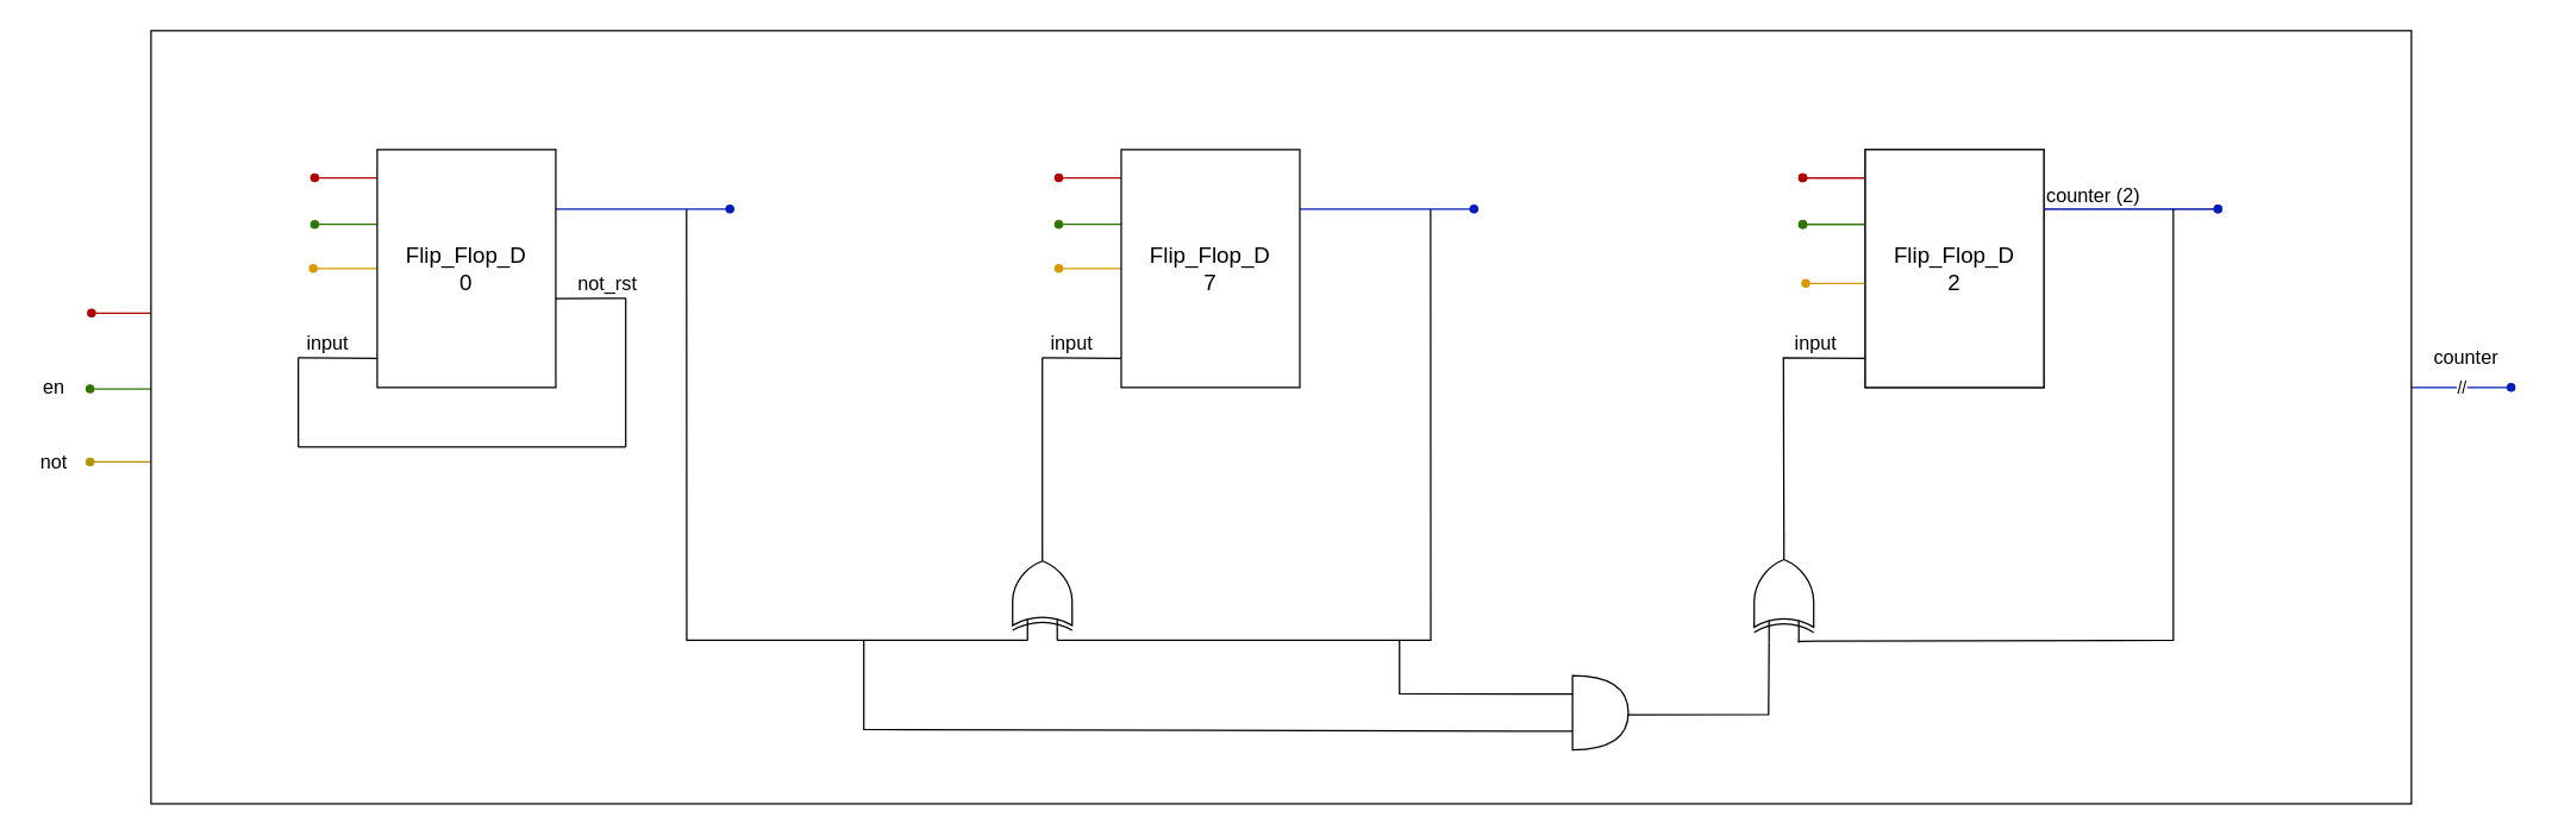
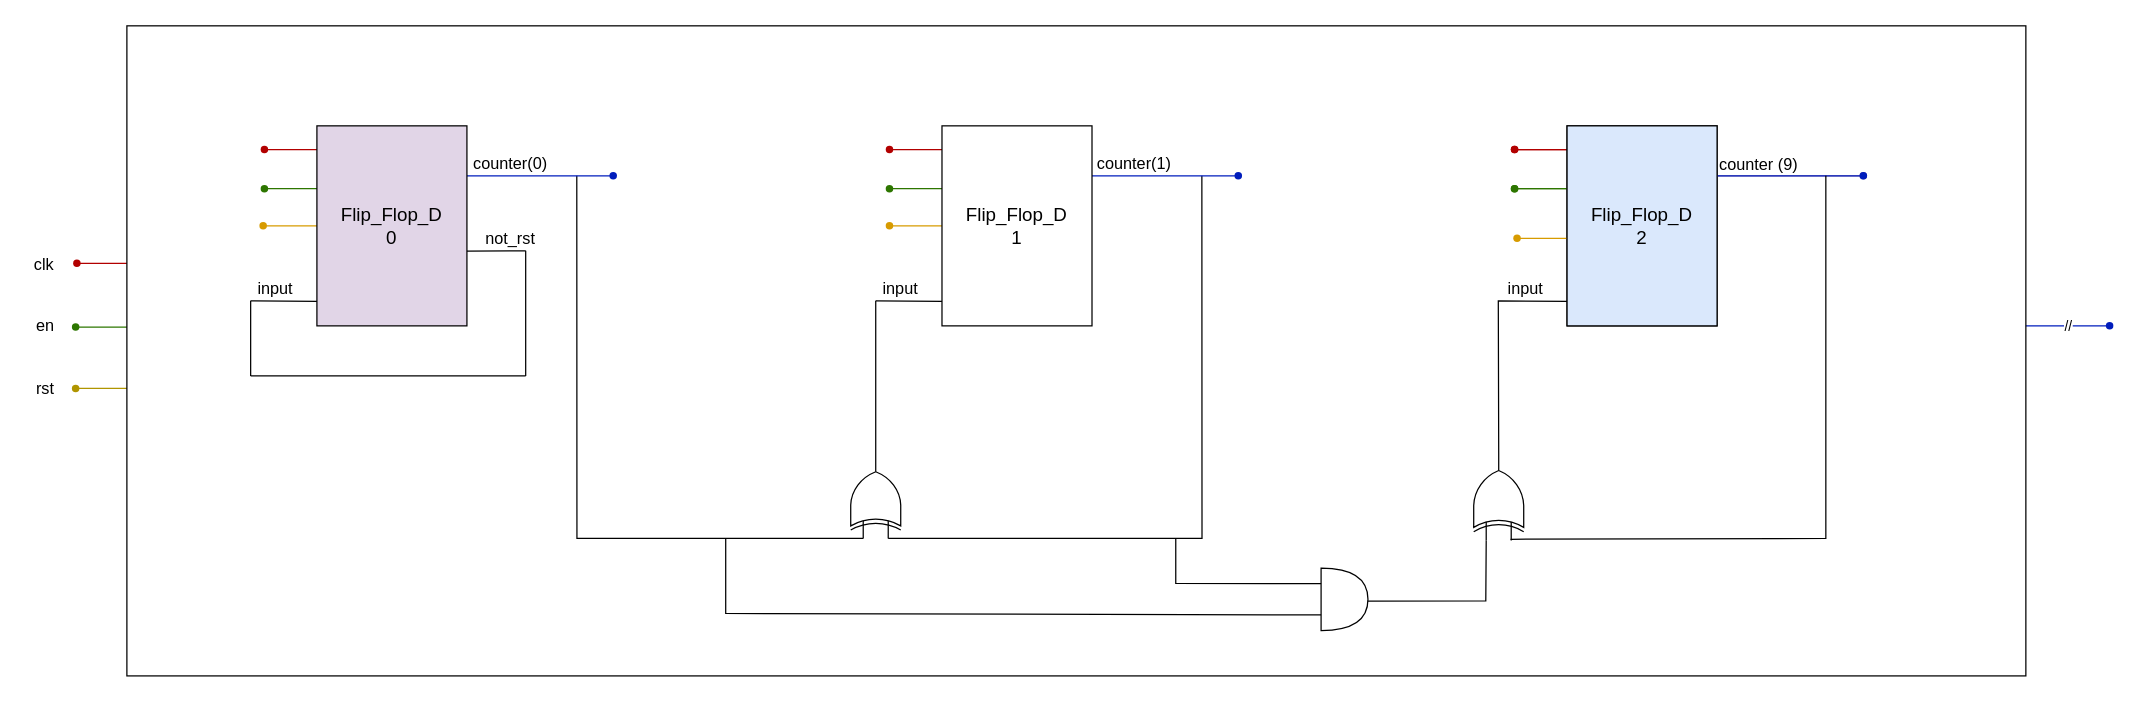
+ <mxCell id="40" value="&lt;font style=&quot;font-size: 13px;&quot;&gt;counter(0)&lt;/font&gt;" style="text;html=1;align=center;verticalAlign=middle;whiteSpace=wrap;rounded=0;container=0;" vertex="1" parent="1"><mxGeometry x="388" y="120" width="40" height="20" as="geometry" /></mxCell>
+ <mxCell id="49" value="&lt;span style=&quot;font-size: 13px;&quot;&gt;counter(1)&lt;/span&gt;" style="text;html=1;align=center;verticalAlign=middle;whiteSpace=wrap;rounded=0;container=0;" vertex="1" parent="1"><mxGeometry x="887" y="120" width="40" height="20" as="geometry" /></mxCell>
- <mxCell id="56" value="&lt;font style=&quot;font-size: 13px;&quot;&gt;counter (2)&lt;/font&gt;" style="text;html=1;align=center;verticalAlign=middle;whiteSpace=wrap;rounded=0;container=0;" vertex="1" parent="1"><mxGeometry x="1373" y="121.25" width="67" height="20" as="geometry" /></mxCell>
+ <mxCell id="56" value="&lt;font style=&quot;font-size: 13px;&quot;&gt;counter (9)&lt;/font&gt;" style="text;html=1;align=center;verticalAlign=middle;whiteSpace=wrap;rounded=0;container=0;" vertex="1" parent="1"><mxGeometry x="1373" y="121.25" width="67" height="20" as="geometry" /></mxCell>
- <mxCell id="71" value="&lt;font style=&quot;font-size: 15px;&quot;&gt;Flip_Flop_D&lt;/font&gt;&lt;div&gt;&lt;font style=&quot;font-size: 15px;&quot;&gt;0&lt;/font&gt;&lt;/div&gt;" style="rounded=0;whiteSpace=wrap;html=1;container=0;" vertex="1" parent="1"><mxGeometry x="253" y="100" width="120" height="160" as="geometry" /></mxCell>
+ <mxCell id="71" value="&lt;font style=&quot;font-size: 15px;&quot;&gt;Flip_Flop_D&lt;/font&gt;&lt;div&gt;&lt;font style=&quot;font-size: 15px;&quot;&gt;0&lt;/font&gt;&lt;/div&gt;" style="rounded=0;whiteSpace=wrap;html=1;container=0;fillColor=#e1d5e7;" vertex="1" parent="1"><mxGeometry x="253" y="100" width="120" height="160" as="geometry" /></mxCell>
- <mxCell id="75" value="&lt;font style=&quot;font-size: 15px;&quot;&gt;Flip_Flop_D&lt;/font&gt;&lt;div&gt;&lt;font style=&quot;font-size: 15px;&quot;&gt;7&lt;/font&gt;&lt;/div&gt;" style="rounded=0;whiteSpace=wrap;html=1;container=0;" vertex="1" parent="1"><mxGeometry x="753" y="100" width="120" height="160" as="geometry" /></mxCell>
+ <mxCell id="75" value="&lt;font style=&quot;font-size: 15px;&quot;&gt;Flip_Flop_D&lt;/font&gt;&lt;div&gt;&lt;font style=&quot;font-size: 15px;&quot;&gt;1&lt;/font&gt;&lt;/div&gt;" style="rounded=0;whiteSpace=wrap;html=1;container=0;" vertex="1" parent="1"><mxGeometry x="753" y="100" width="120" height="160" as="geometry" /></mxCell>
- <mxCell id="79" value="&lt;font style=&quot;font-size: 15px;&quot;&gt;Flip_Flop_D&lt;/font&gt;&lt;div&gt;&lt;font style=&quot;font-size: 15px;&quot;&gt;2&lt;/font&gt;&lt;/div&gt;" style="rounded=0;whiteSpace=wrap;html=1;container=0;" vertex="1" parent="1"><mxGeometry x="1253" y="100" width="120" height="160" as="geometry" /></mxCell>
+ <mxCell id="79" value="&lt;font style=&quot;font-size: 15px;&quot;&gt;Flip_Flop_D&lt;/font&gt;&lt;div&gt;&lt;font style=&quot;font-size: 15px;&quot;&gt;2&lt;/font&gt;&lt;/div&gt;" style="rounded=0;whiteSpace=wrap;html=1;container=0;fillColor=#dae8fc;" vertex="1" parent="1"><mxGeometry x="1253" y="100" width="120" height="160" as="geometry" /></mxCell>
+ <mxCell id="9" value="&lt;font style=&quot;font-size: 13px;&quot;&gt;clk&lt;/font&gt;" style="text;html=1;align=center;verticalAlign=middle;whiteSpace=wrap;rounded=0;container=0;" vertex="1" parent="2"><mxGeometry y="1" width="30" height="20" as="geometry" /></mxCell>
- <mxCell id="16" value="&lt;font style=&quot;font-size: 13px;&quot;&gt;counter&lt;/font&gt;" style="text;html=1;align=center;verticalAlign=middle;whiteSpace=wrap;rounded=0;container=0;" vertex="1" parent="12"><mxGeometry x="67" width="40" height="20" as="geometry" /></mxCell>
- <mxCell id="11" value="&lt;font style=&quot;font-size: 13px;&quot;&gt;not&lt;/font&gt;" style="text;html=1;align=center;verticalAlign=middle;whiteSpace=wrap;rounded=0;container=0;" vertex="1" parent="2"><mxGeometry x="1" y="100" width="30" height="20" as="geometry" /></mxCell>
+ <mxCell id="11" value="&lt;font style=&quot;font-size: 13px;&quot;&gt;rst&lt;/font&gt;" style="text;html=1;align=center;verticalAlign=middle;whiteSpace=wrap;rounded=0;container=0;" vertex="1" parent="2"><mxGeometry x="1" y="100" width="30" height="20" as="geometry" /></mxCell>
